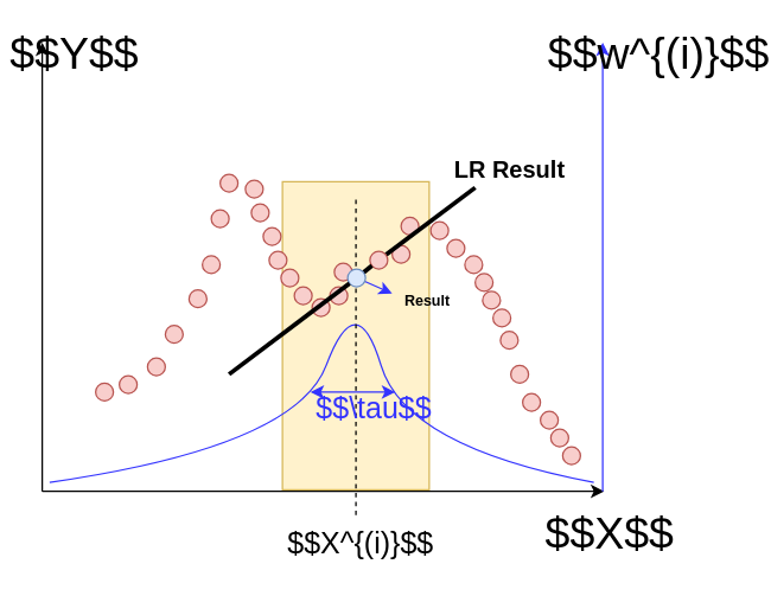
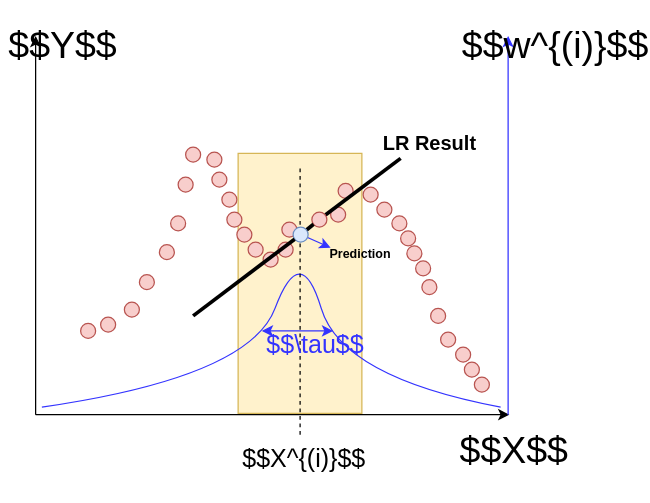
- <mxCell id="52" value="&lt;font size=&quot;1&quot;&gt;&lt;b&gt;Result&lt;/b&gt;&lt;/font&gt;" style="text;html=1;strokeColor=none;fillColor=none;align=center;verticalAlign=middle;whiteSpace=wrap;rounded=0;fontSize=20;" vertex="1" parent="1"><mxGeometry x="264" y="194" width="48" height="7" as="geometry" /></mxCell>
+ <mxCell id="52" value="&lt;font size=&quot;1&quot;&gt;&lt;b&gt;Prediction&lt;/b&gt;&lt;/font&gt;" style="text;html=1;strokeColor=none;fillColor=none;align=center;verticalAlign=middle;whiteSpace=wrap;rounded=0;fontSize=20;" vertex="1" parent="1"><mxGeometry x="264" y="194" width="48" height="7" as="geometry" /></mxCell>
